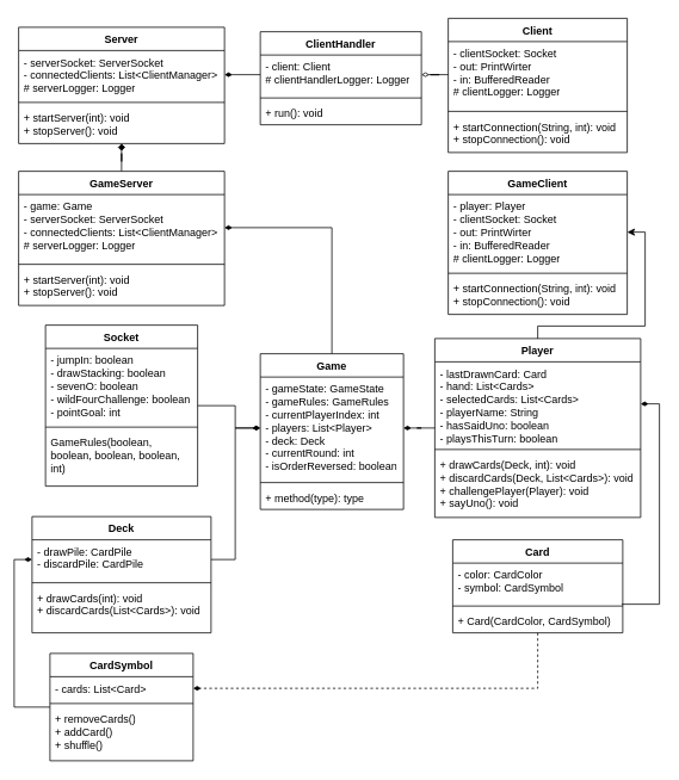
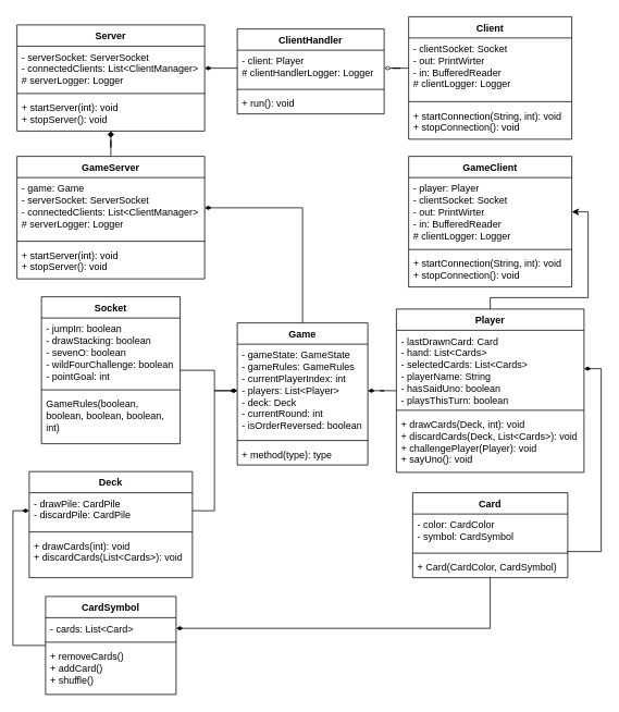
- <mxCell id="34" value="- client: Client&lt;div&gt;# clientHandlerLogger: Logger&lt;/div&gt;" style="text;strokeColor=none;fillColor=none;align=left;verticalAlign=top;spacingLeft=4;spacingRight=4;overflow=hidden;rotatable=0;points=[[0,0.5],[1,0.5]];portConstraint=eastwest;whiteSpace=wrap;html=1;" vertex="1" parent="33"><mxGeometry y="26" width="180" height="44" as="geometry" /></mxCell>
+ <mxCell id="34" value="- client: Player&lt;div&gt;# clientHandlerLogger: Logger&lt;/div&gt;" style="text;strokeColor=none;fillColor=none;align=left;verticalAlign=top;spacingLeft=4;spacingRight=4;overflow=hidden;rotatable=0;points=[[0,0.5],[1,0.5]];portConstraint=eastwest;whiteSpace=wrap;html=1;" vertex="1" parent="33"><mxGeometry y="26" width="180" height="44" as="geometry" /></mxCell>
- <mxCell id="2" style="edgeStyle=orthogonalEdgeStyle;rounded=0;orthogonalLoop=1;jettySize=auto;html=1;entryX=1;entryY=0.5;entryDx=0;entryDy=0;endArrow=diamondThin;endFill=1;dashed=1;" edge="1" parent="1" source="4" target="54"><mxGeometry relative="1" as="geometry" /></mxCell>
+ <mxCell id="2" style="edgeStyle=orthogonalEdgeStyle;rounded=0;orthogonalLoop=1;jettySize=auto;html=1;entryX=1;entryY=0.5;entryDx=0;entryDy=0;endArrow=diamondThin;endFill=1;" edge="1" parent="1" source="4" target="54"><mxGeometry relative="1" as="geometry" /></mxCell>
